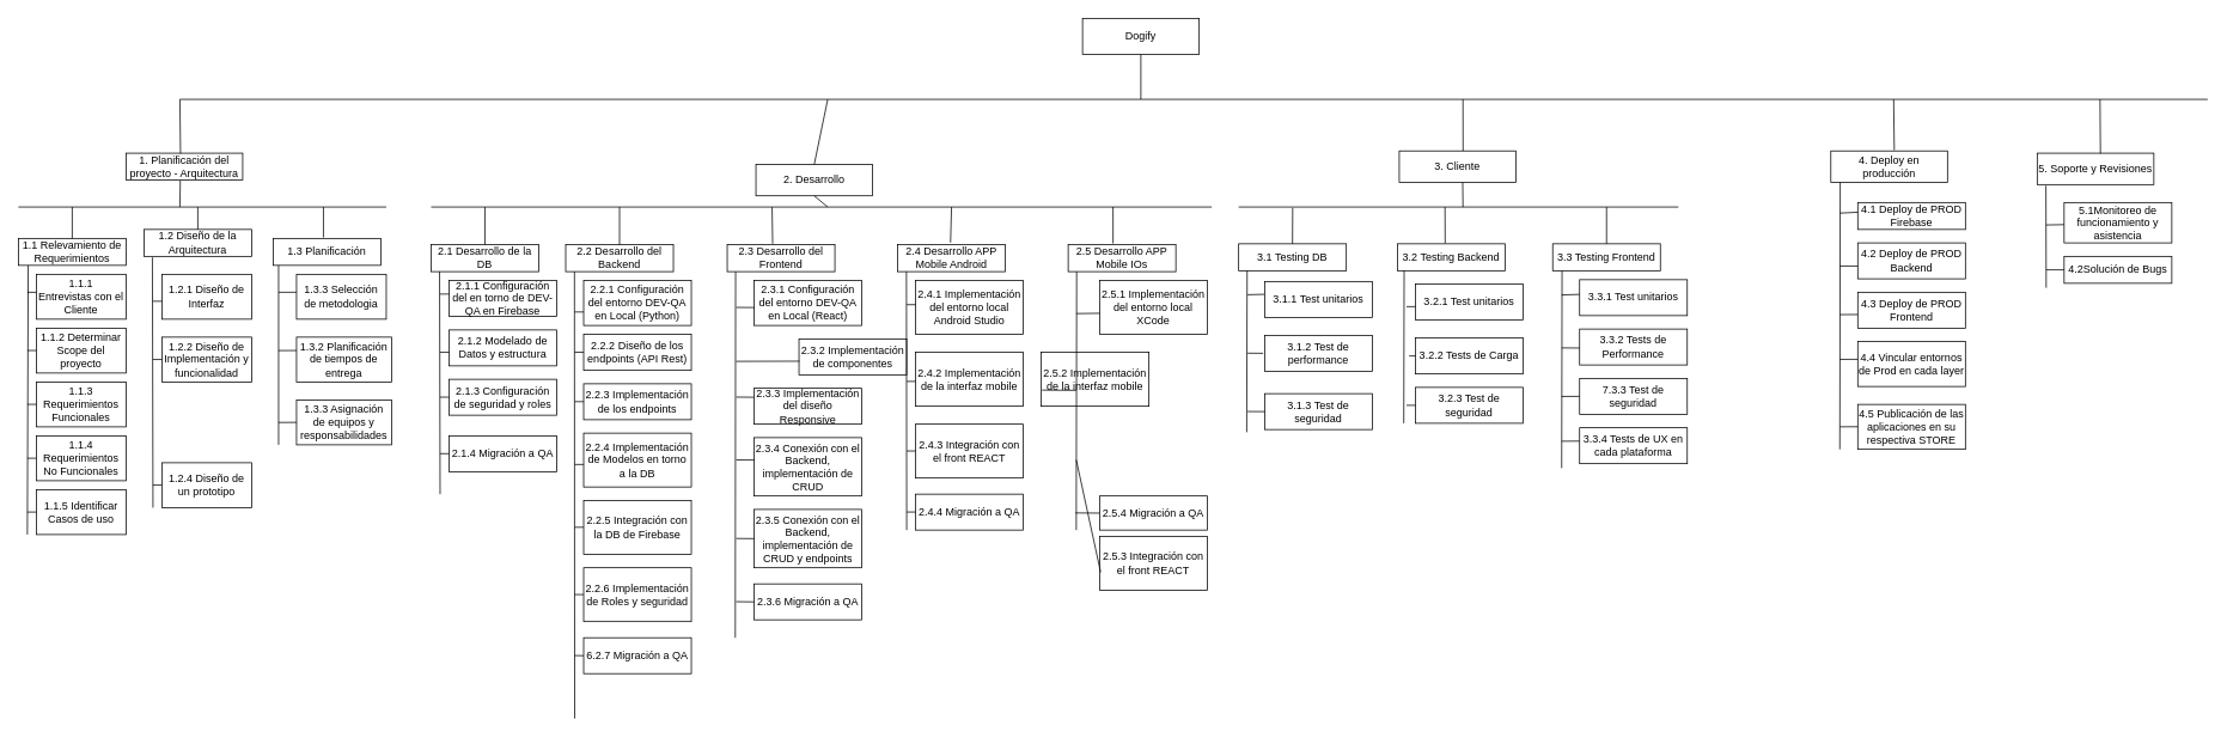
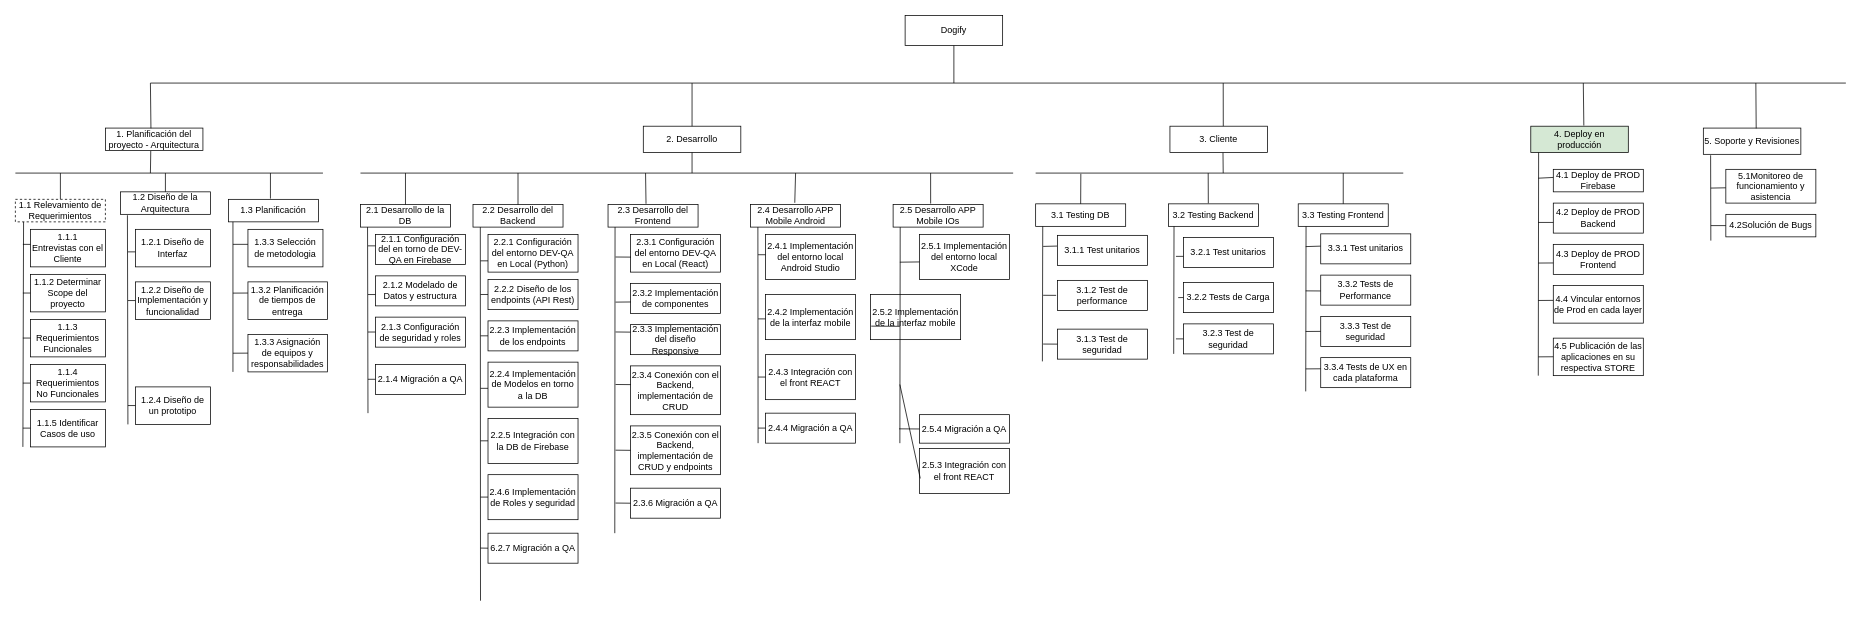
- <mxCell id="75" value="4. Deploy en producción" style="rounded=0;whiteSpace=wrap;html=1;" vertex="1" parent="1"><mxGeometry x="2040" y="167.5" width="130" height="35" as="geometry" /></mxCell>
+ <mxCell id="75" value="4. Deploy en producción" style="rounded=0;whiteSpace=wrap;html=1;fillColor=#d5e8d4;" vertex="1" parent="1"><mxGeometry x="2040" y="167.5" width="130" height="35" as="geometry" /></mxCell>
- <mxCell id="15" value="2. Desarrollo" style="rounded=0;whiteSpace=wrap;html=1;" vertex="1" parent="1"><mxGeometry x="842" y="182.5" width="130" height="35" as="geometry" /></mxCell>
+ <mxCell id="15" value="2. Desarrollo" style="rounded=0;whiteSpace=wrap;html=1;" vertex="1" parent="1"><mxGeometry x="857" y="167.5" width="130" height="35" as="geometry" /></mxCell>
- <mxCell id="4" value="1.1 Relevamiento de Requerimientos" style="rounded=0;whiteSpace=wrap;html=1;" vertex="1" parent="1"><mxGeometry x="20" y="265" width="120" height="30" as="geometry" /></mxCell>
+ <mxCell id="4" value="1.1 Relevamiento de Requerimientos" style="rounded=0;whiteSpace=wrap;html=1;dashed=1;" vertex="1" parent="1"><mxGeometry x="20" y="265" width="120" height="30" as="geometry" /></mxCell>
- <mxCell id="44" value="2.3.2 Implementación de componentes" style="rounded=0;whiteSpace=wrap;html=1;" vertex="1" parent="1"><mxGeometry x="890" y="377" width="120" height="40" as="geometry" /></mxCell>
+ <mxCell id="44" value="2.3.2 Implementación de componentes" style="rounded=0;whiteSpace=wrap;html=1;" vertex="1" parent="1"><mxGeometry x="840" y="377" width="120" height="40" as="geometry" /></mxCell>
- <mxCell id="74" value="7.3.3 Test de seguridad" style="rounded=0;whiteSpace=wrap;html=1;" vertex="1" parent="1"><mxGeometry x="1760" y="421" width="120" height="40" as="geometry" /></mxCell>
+ <mxCell id="74" value="3.3.3 Test de seguridad" style="rounded=0;whiteSpace=wrap;html=1;" vertex="1" parent="1"><mxGeometry x="1760" y="421" width="120" height="40" as="geometry" /></mxCell>
- <mxCell id="41" value="2.2.6 Implementación de Roles y seguridad" style="rounded=0;whiteSpace=wrap;html=1;" vertex="1" parent="1"><mxGeometry x="650" y="632" width="120" height="60" as="geometry" /></mxCell>
+ <mxCell id="41" value="2.4.6 Implementación de Roles y seguridad" style="rounded=0;whiteSpace=wrap;html=1;" vertex="1" parent="1"><mxGeometry x="650" y="632" width="120" height="60" as="geometry" /></mxCell>
